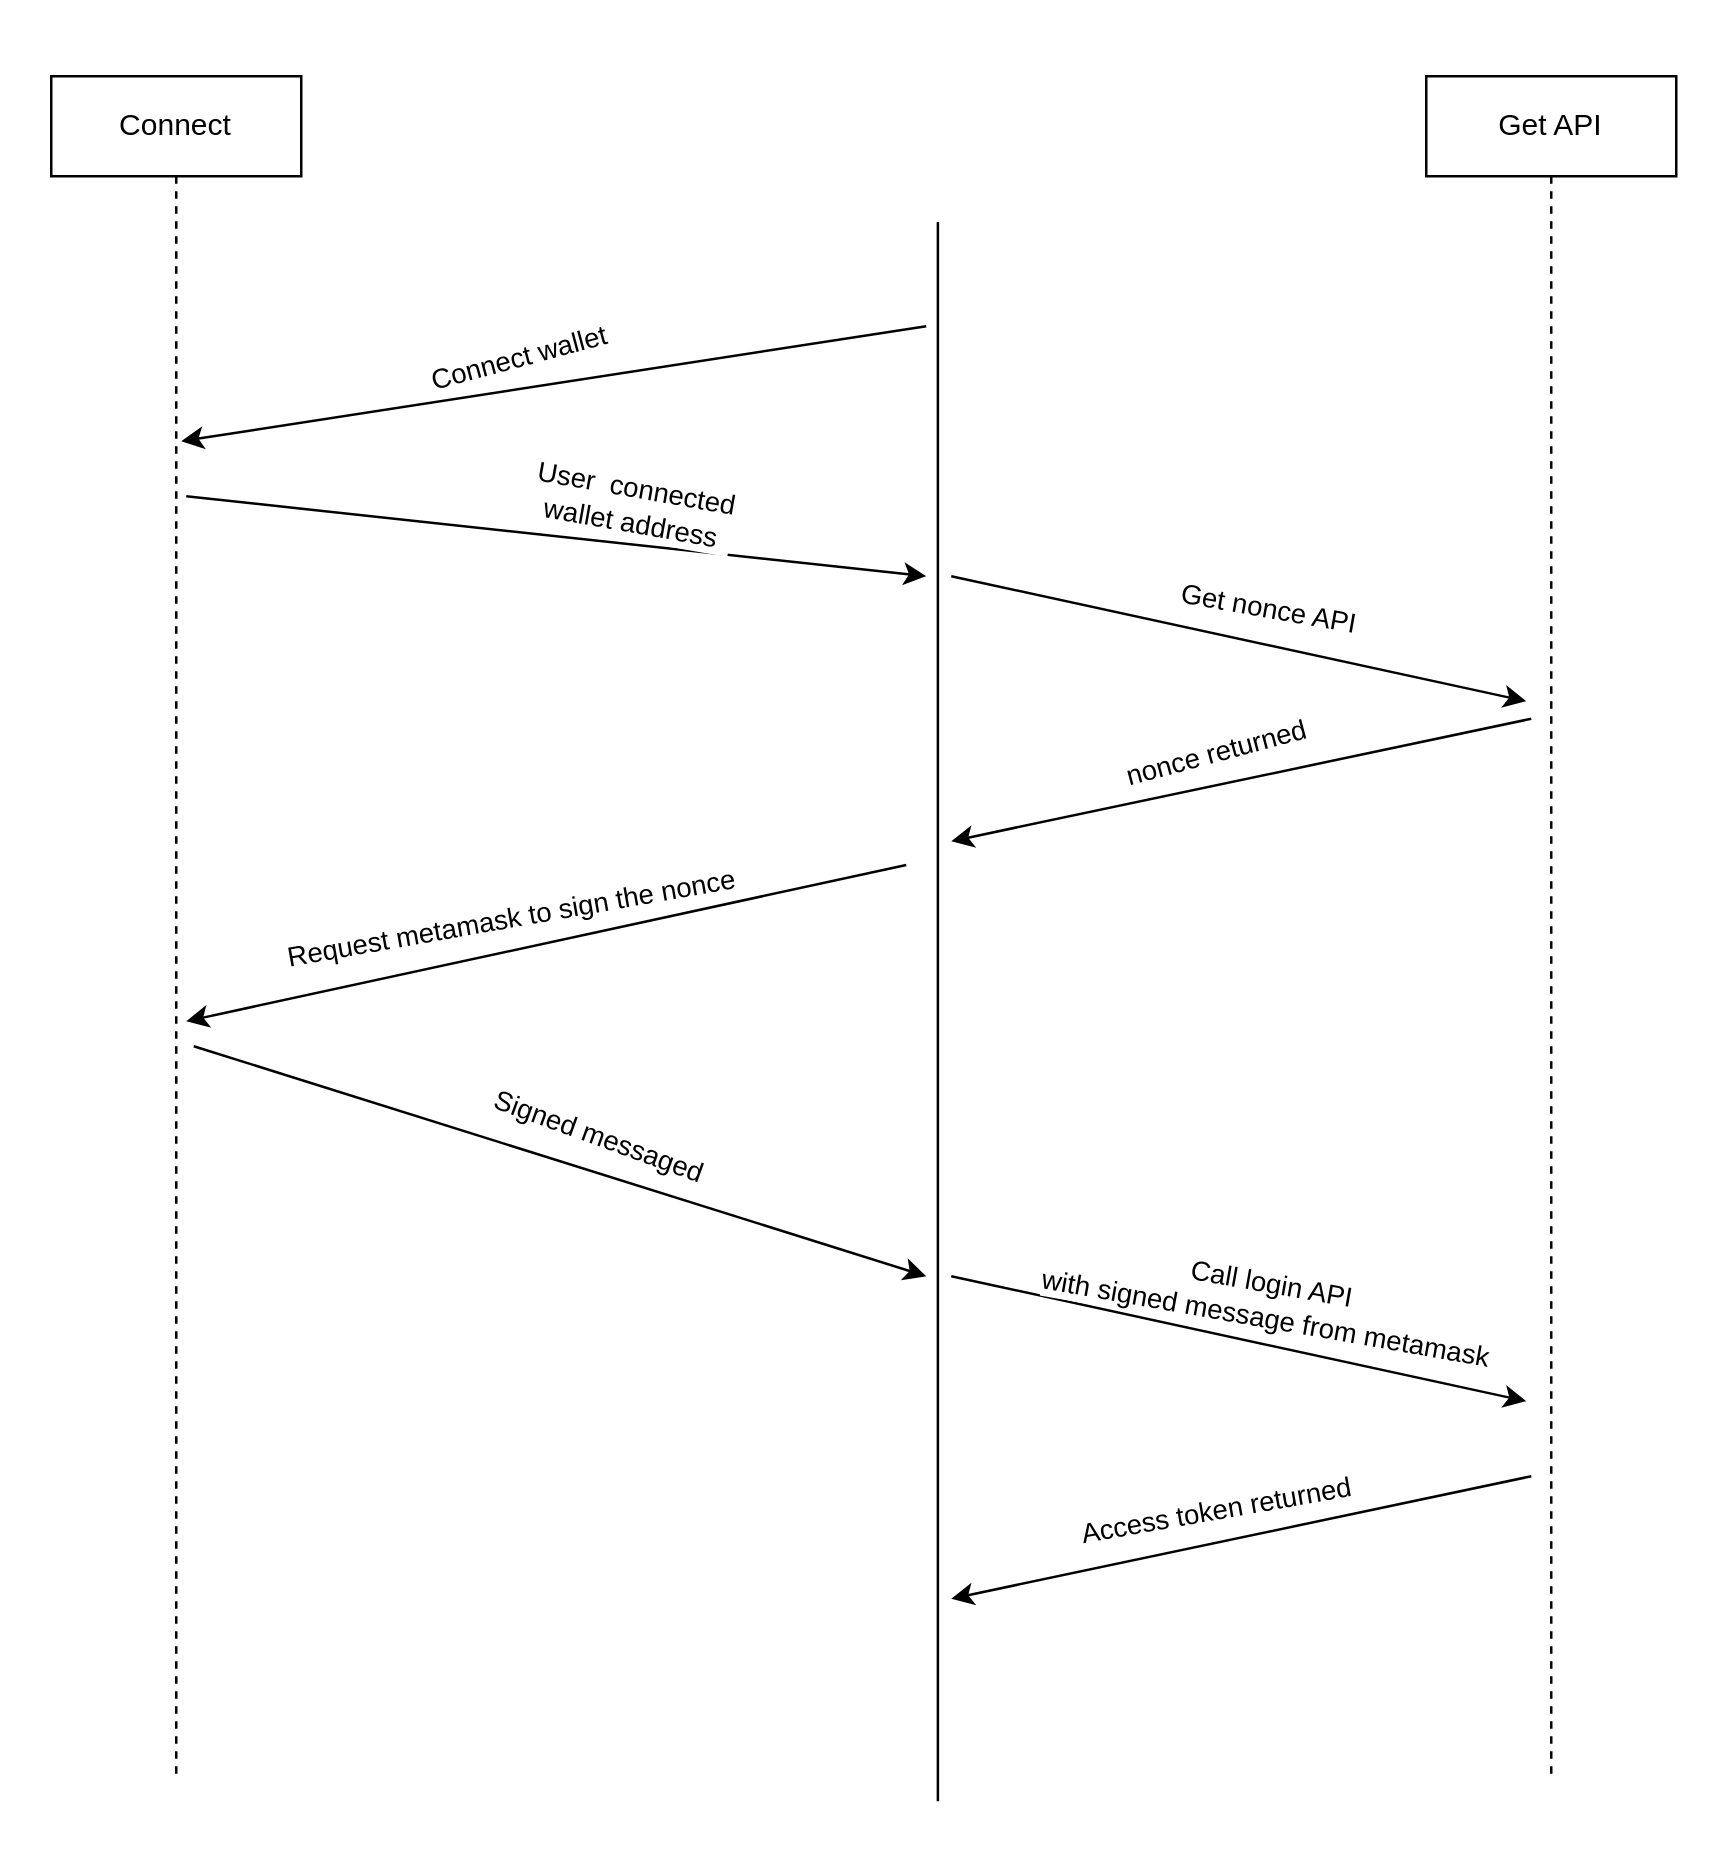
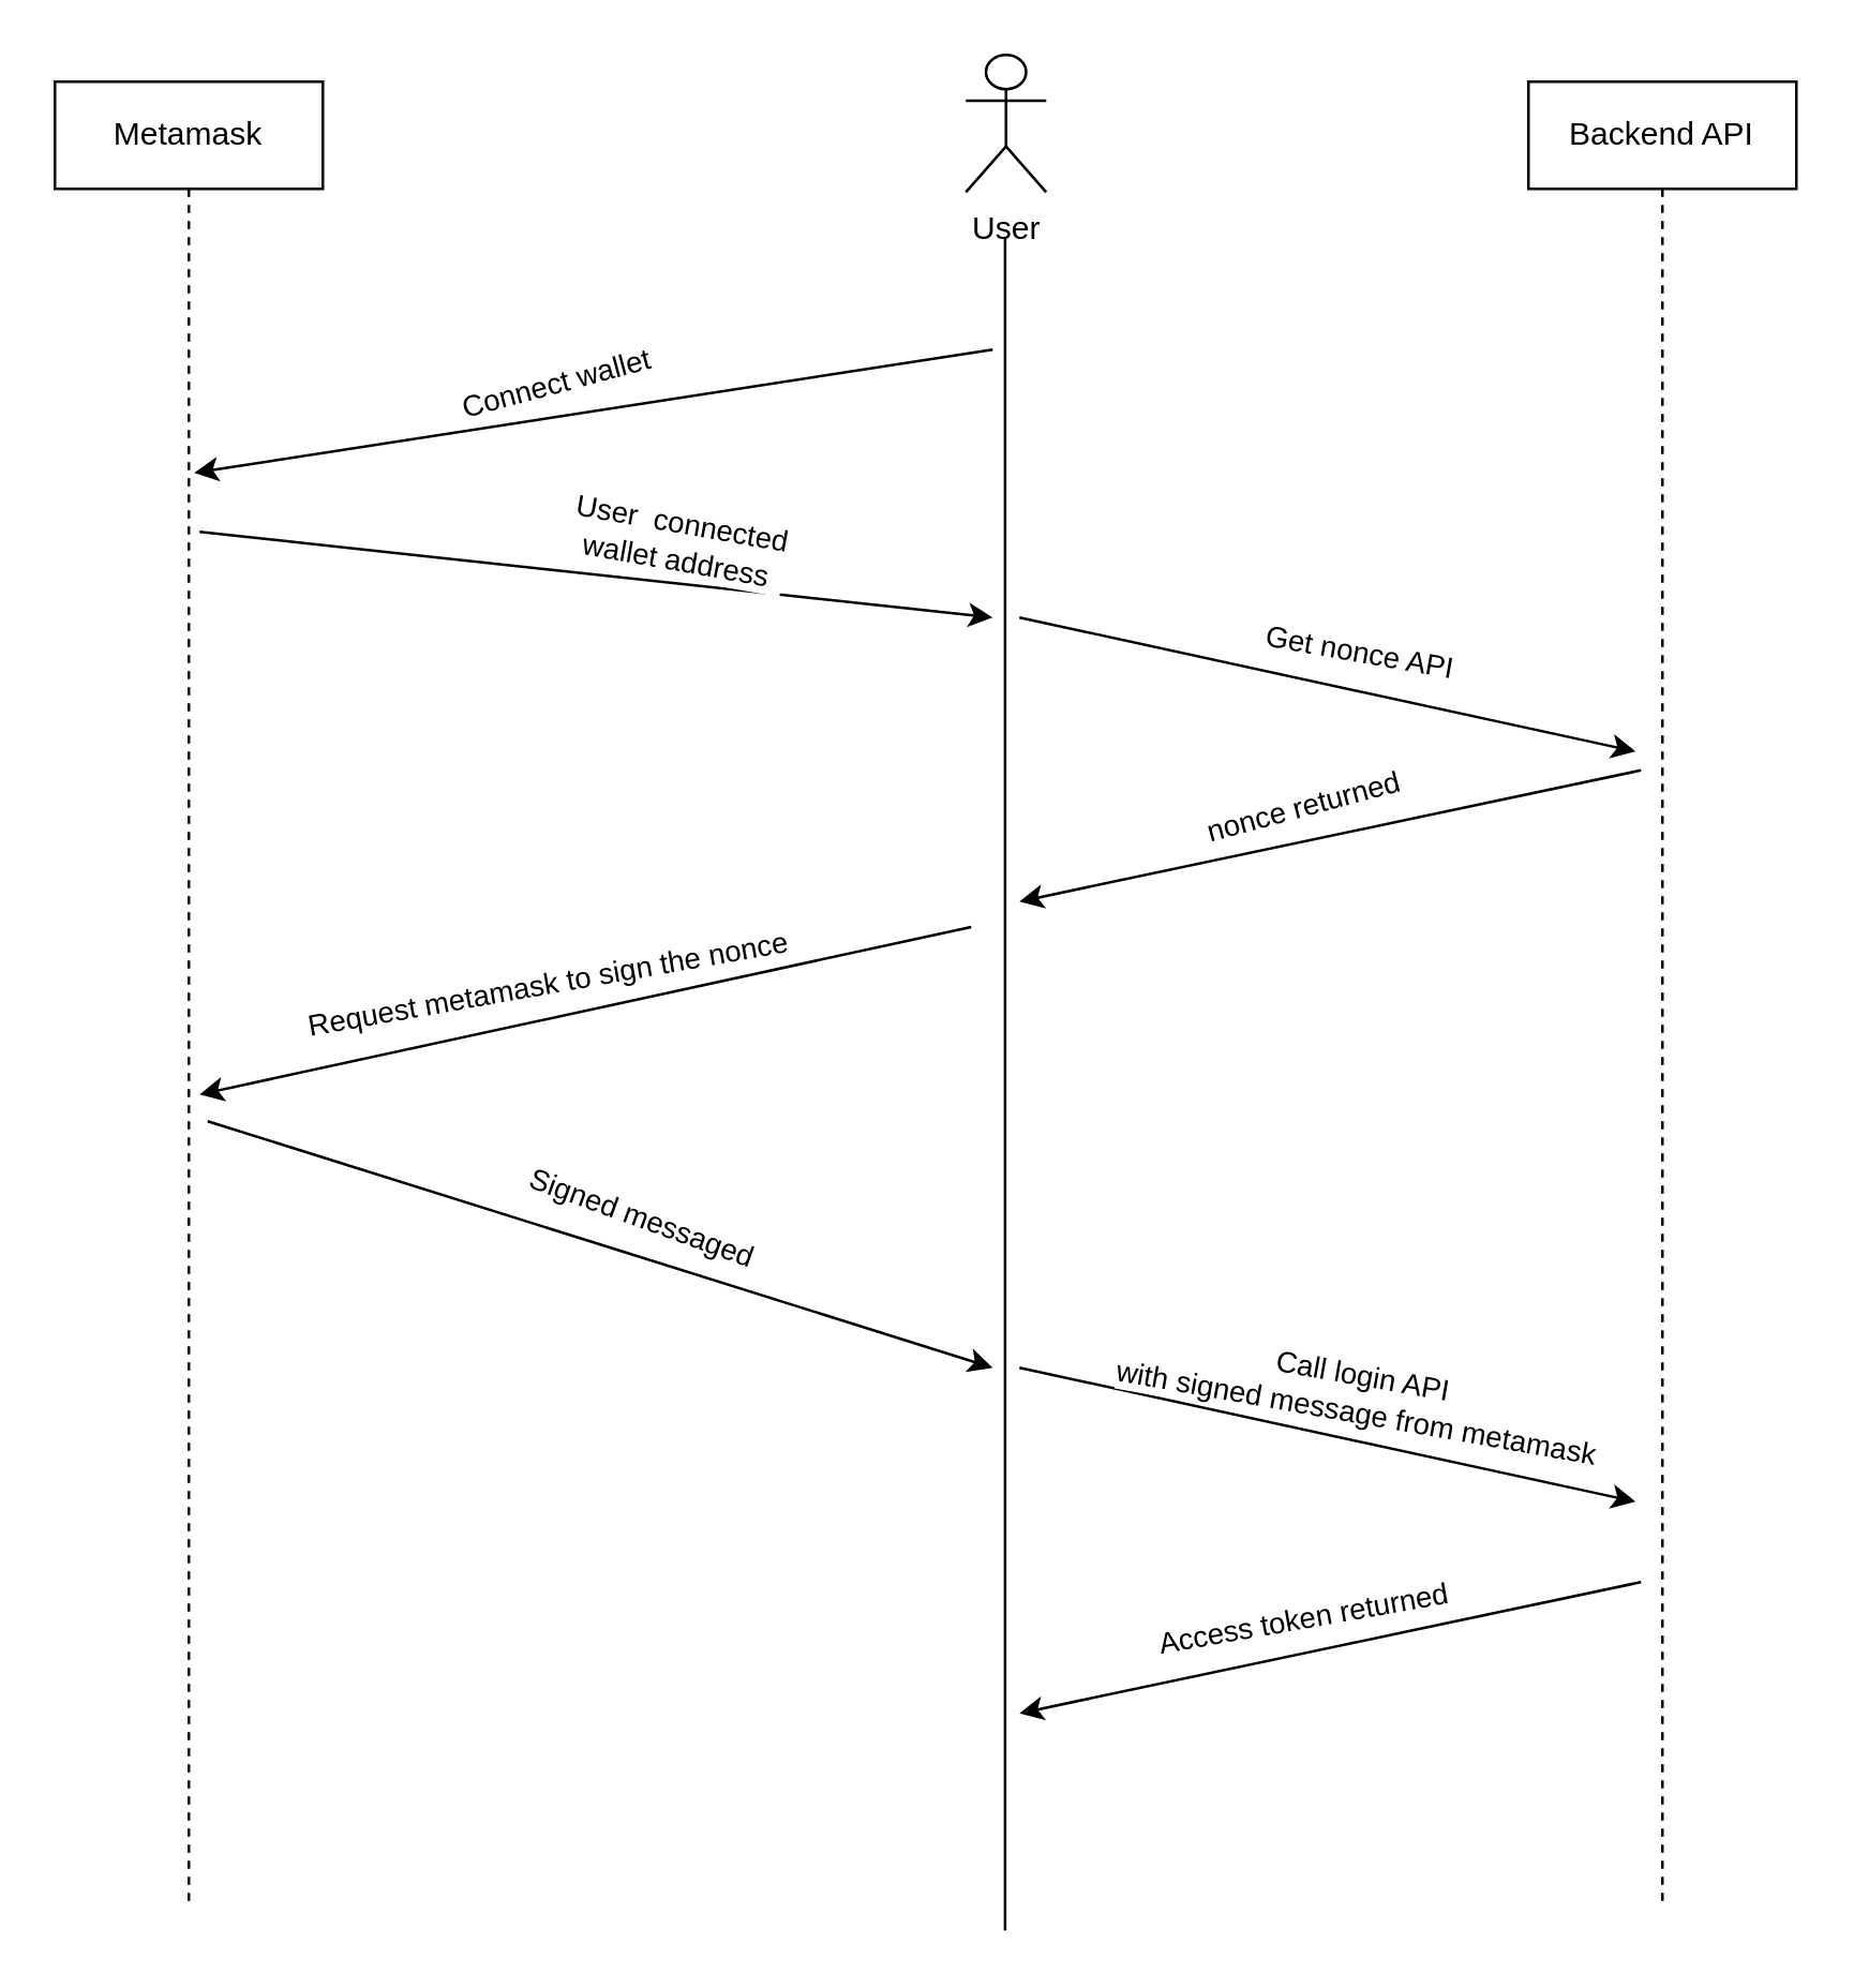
+ <mxCell id="11" value="User&lt;br&gt;" style="shape=umlActor;verticalLabelPosition=bottom;verticalAlign=top;html=1;outlineConnect=0;" vertex="1" parent="10"><mxGeometry width="30" height="51.22" as="geometry" /></mxCell>
- <mxCell id="2" value="Connect" style="shape=umlLifeline;perimeter=lifelinePerimeter;whiteSpace=wrap;html=1;container=1;collapsible=0;recursiveResize=0;outlineConnect=0;" vertex="1" parent="1"><mxGeometry x="20" y="30" width="100" height="680" as="geometry" /></mxCell>
+ <mxCell id="2" value="Metamask" style="shape=umlLifeline;perimeter=lifelinePerimeter;whiteSpace=wrap;html=1;container=1;collapsible=0;recursiveResize=0;outlineConnect=0;" vertex="1" parent="1"><mxGeometry x="20" y="30" width="100" height="680" as="geometry" /></mxCell>
- <mxCell id="9" value="Get API&lt;br&gt;" style="shape=umlLifeline;perimeter=lifelinePerimeter;whiteSpace=wrap;html=1;container=1;collapsible=0;recursiveResize=0;outlineConnect=0;" vertex="1" parent="1"><mxGeometry x="570" y="30" width="100" height="680" as="geometry" /></mxCell>
+ <mxCell id="9" value="Backend API&lt;br&gt;" style="shape=umlLifeline;perimeter=lifelinePerimeter;whiteSpace=wrap;html=1;container=1;collapsible=0;recursiveResize=0;outlineConnect=0;" vertex="1" parent="1"><mxGeometry x="570" y="30" width="100" height="680" as="geometry" /></mxCell>
